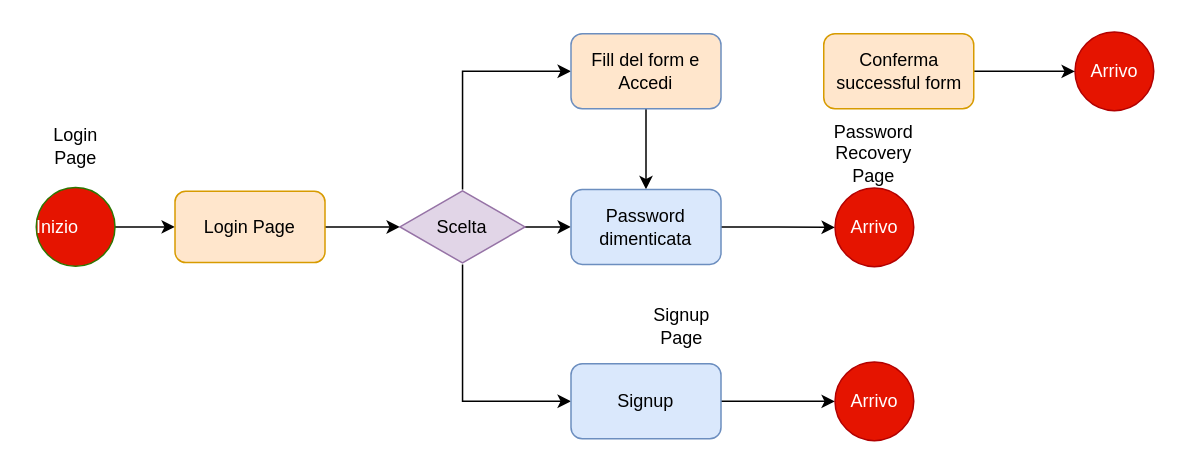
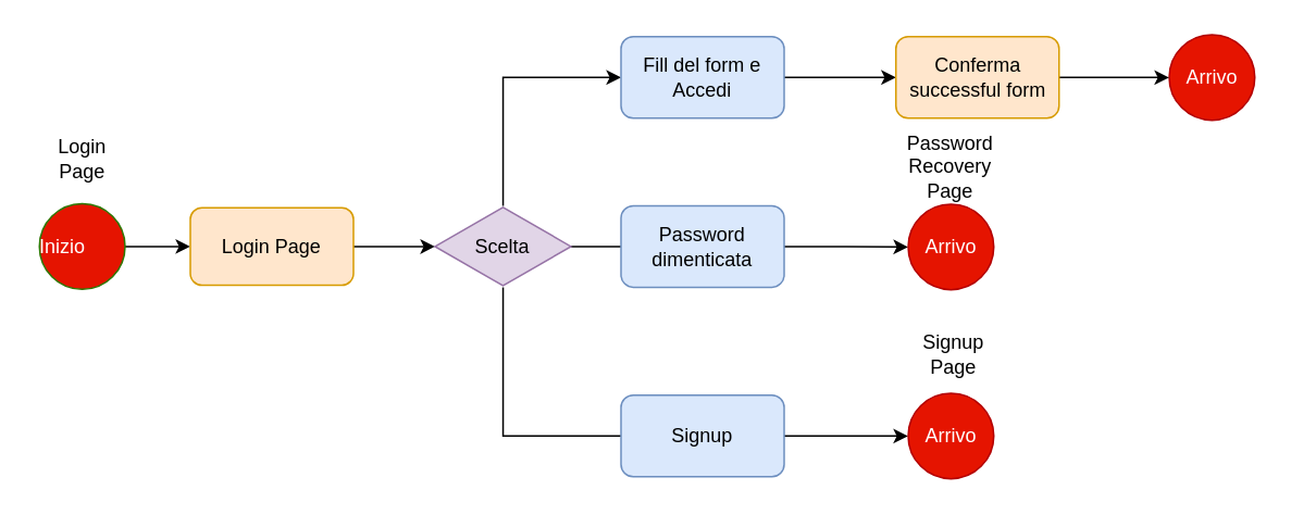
- <mxCell id="12" value="Fill del form e Accedi" style="rounded=1;whiteSpace=wrap;html=1;fillColor=#ffe6cc;strokeColor=#6c8ebf;" vertex="1" parent="1"><mxGeometry x="380" y="22" width="100" height="50" as="geometry" /></mxCell>
+ <mxCell id="12" value="Fill del form e Accedi" style="rounded=1;whiteSpace=wrap;html=1;fillColor=#dae8fc;strokeColor=#6c8ebf;" vertex="1" parent="1"><mxGeometry x="380" y="22" width="100" height="50" as="geometry" /></mxCell>
- <mxCell id="11" value="" style="edgeStyle=orthogonalEdgeStyle;rounded=0;orthogonalLoop=1;jettySize=auto;html=1;" edge="1" parent="1" source="12" target="16"><mxGeometry relative="1" as="geometry" /></mxCell>
+ <mxCell id="11" value="" style="edgeStyle=orthogonalEdgeStyle;rounded=0;orthogonalLoop=1;jettySize=auto;html=1;" edge="1" parent="1" source="12" target="21"><mxGeometry relative="1" as="geometry" /></mxCell>
- <mxCell id="9" value="" style="edgeStyle=orthogonalEdgeStyle;rounded=0;orthogonalLoop=1;jettySize=auto;html=1;" edge="1" parent="1" source="10" target="16"><mxGeometry relative="1" as="geometry" /></mxCell>
+ <mxCell id="9" value="" style="edgeStyle=orthogonalEdgeStyle;rounded=0;orthogonalLoop=1;jettySize=auto;html=1;endArrow=none;" edge="1" parent="1" source="10" target="16"><mxGeometry relative="1" as="geometry" /></mxCell>
- <mxCell id="23" value="Signup Page" style="text;html=1;strokeColor=none;fillColor=none;align=center;verticalAlign=middle;whiteSpace=wrap;rounded=0;" vertex="1" parent="1"><mxGeometry x="422.25" y="202" width="63.75" height="30" as="geometry" /></mxCell>
+ <mxCell id="23" value="Signup Page" style="text;html=1;strokeColor=none;fillColor=none;align=center;verticalAlign=middle;whiteSpace=wrap;rounded=0;" vertex="1" parent="1"><mxGeometry x="552.25" y="202" width="63.75" height="30" as="geometry" /></mxCell>
- <mxCell id="8" style="edgeStyle=orthogonalEdgeStyle;rounded=0;orthogonalLoop=1;jettySize=auto;html=1;entryX=0;entryY=0.5;entryDx=0;entryDy=0;" edge="1" parent="1" source="10" target="14"><mxGeometry relative="1" as="geometry"><Array as="points"><mxPoint x="308" y="267" /></Array></mxGeometry></mxCell>
+ <mxCell id="8" style="edgeStyle=orthogonalEdgeStyle;rounded=0;orthogonalLoop=1;jettySize=auto;html=1;entryX=0;entryY=0.5;entryDx=0;entryDy=0;endArrow=none;" edge="1" parent="1" source="10" target="14"><mxGeometry relative="1" as="geometry"><Array as="points"><mxPoint x="308" y="267" /></Array></mxGeometry></mxCell>
